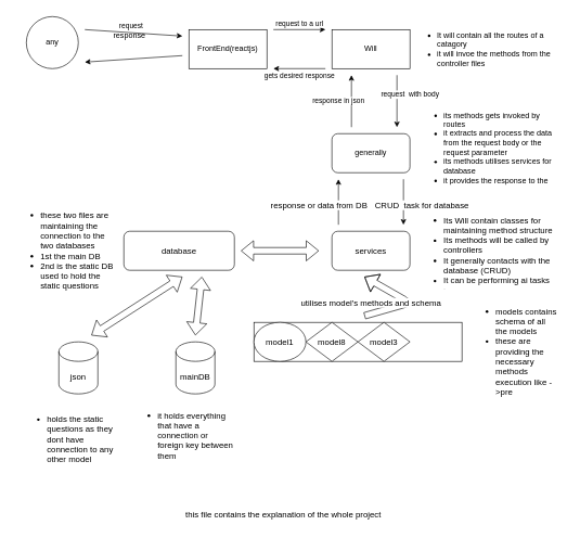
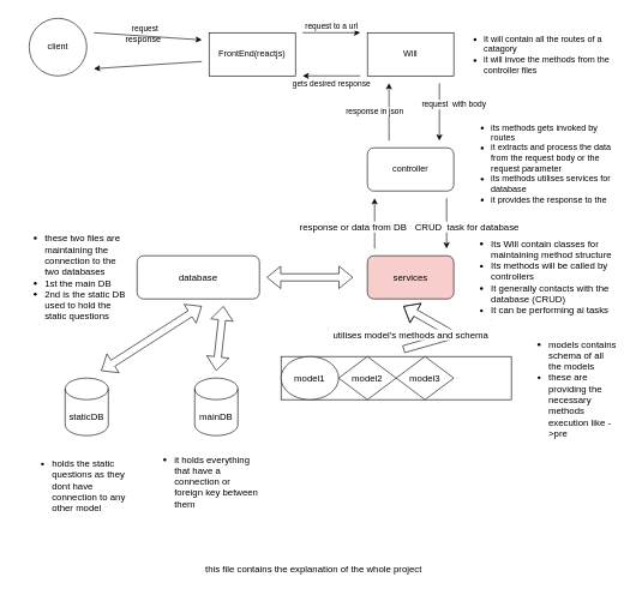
- <mxCell id="2" value="any" style="ellipse;whiteSpace=wrap;html=1;aspect=fixed;fontStyle=0;verticalAlign=middle;" vertex="1" parent="1"><mxGeometry x="40" y="25" width="80" height="80" as="geometry" /></mxCell>
+ <mxCell id="2" value="client" style="ellipse;whiteSpace=wrap;html=1;aspect=fixed;fontStyle=0;verticalAlign=middle;" vertex="1" parent="1"><mxGeometry x="40" y="25" width="80" height="80" as="geometry" /></mxCell>
- <mxCell id="9" value="generally" style="rounded=1;whiteSpace=wrap;html=1;" vertex="1" parent="1"><mxGeometry x="510" y="205" width="120" height="60" as="geometry" /></mxCell>
+ <mxCell id="9" value="controller" style="rounded=1;whiteSpace=wrap;html=1;" vertex="1" parent="1"><mxGeometry x="510" y="205" width="120" height="60" as="geometry" /></mxCell>
- <mxCell id="15" value="services" style="rounded=1;whiteSpace=wrap;html=1;fontSize=13;" vertex="1" parent="1"><mxGeometry x="510" y="355" width="120" height="60" as="geometry" /></mxCell>
+ <mxCell id="15" value="services" style="rounded=1;whiteSpace=wrap;html=1;fontSize=13;fillColor=#f8cecc;" vertex="1" parent="1"><mxGeometry x="510" y="355" width="120" height="60" as="geometry" /></mxCell>
- <mxCell id="21" value="model8" style="rhombus;whiteSpace=wrap;html=1;fontSize=13;" vertex="1" parent="1"><mxGeometry x="470" y="495" width="80" height="60" as="geometry" /></mxCell>
+ <mxCell id="21" value="model2" style="rhombus;whiteSpace=wrap;html=1;fontSize=13;" vertex="1" parent="1"><mxGeometry x="470" y="495" width="80" height="60" as="geometry" /></mxCell>
- <mxCell id="29" value="json" style="shape=cylinder3;whiteSpace=wrap;html=1;boundedLbl=1;backgroundOutline=1;size=15;fontSize=13;" vertex="1" parent="1"><mxGeometry x="90" y="525" width="60" height="80" as="geometry" /></mxCell>
+ <mxCell id="29" value="staticDB" style="shape=cylinder3;whiteSpace=wrap;html=1;boundedLbl=1;backgroundOutline=1;size=15;fontSize=13;" vertex="1" parent="1"><mxGeometry x="90" y="525" width="60" height="80" as="geometry" /></mxCell>
